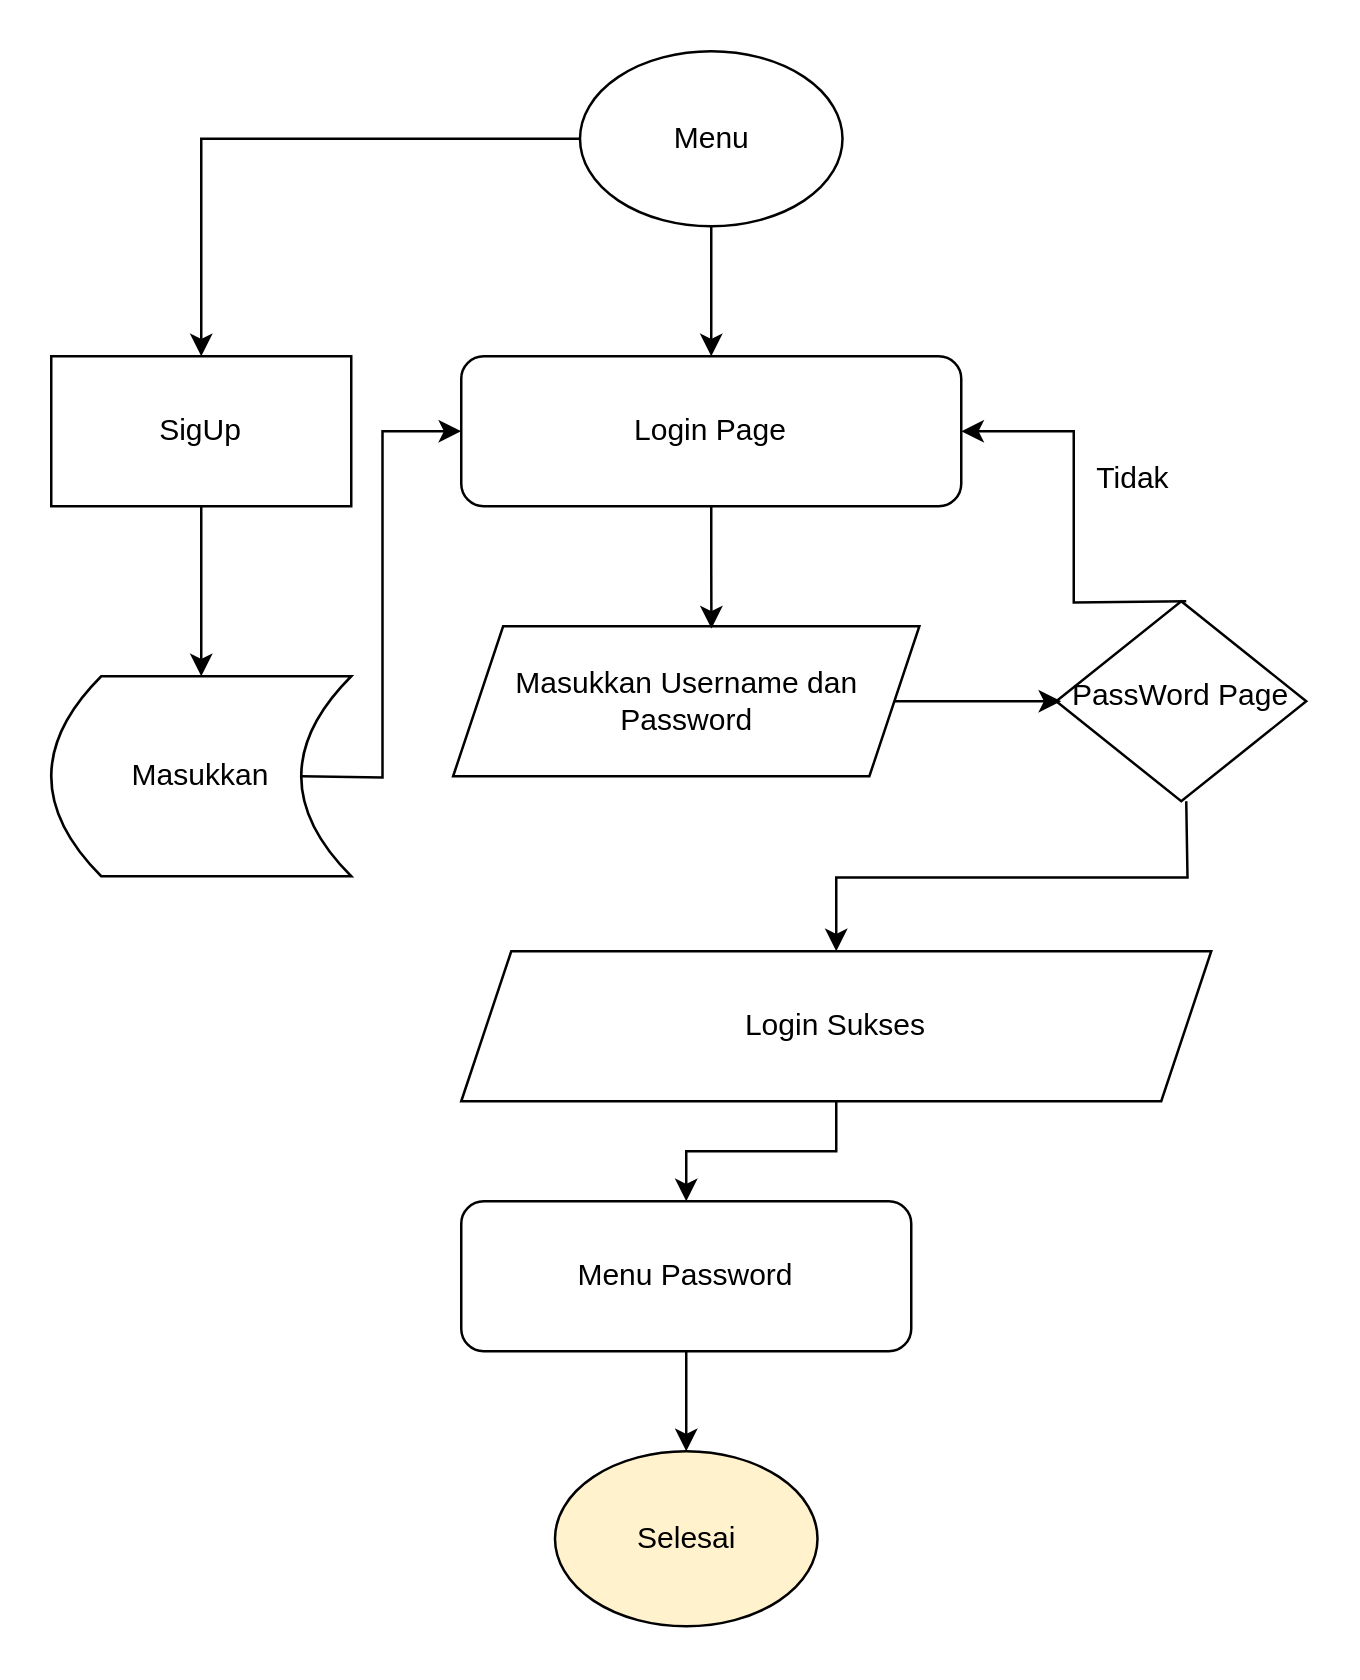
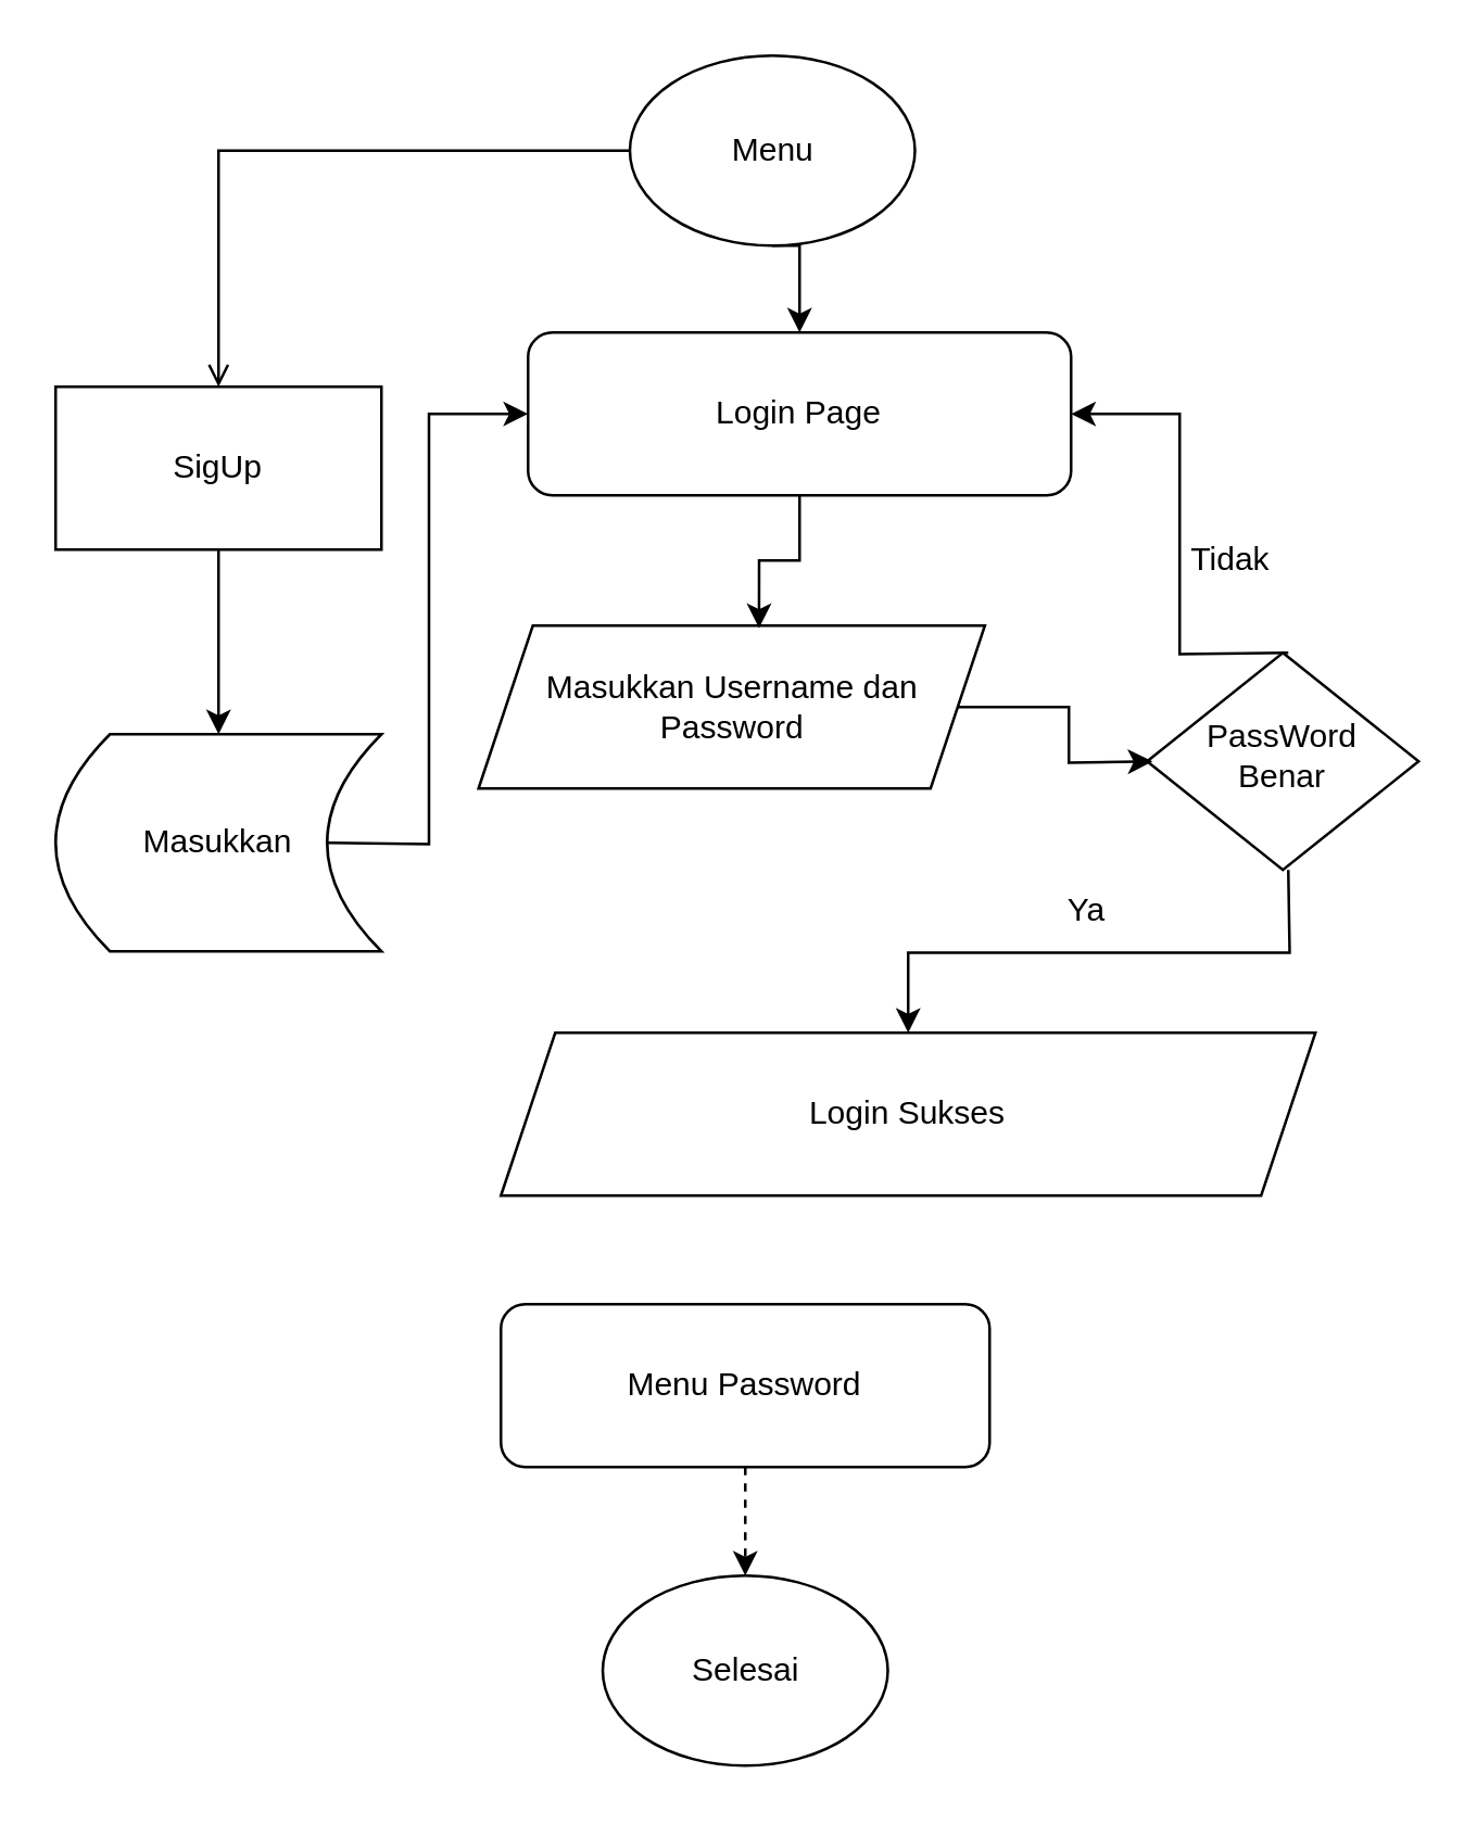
- <mxCell id="5" style="edgeStyle=orthogonalEdgeStyle;rounded=0;orthogonalLoop=1;jettySize=auto;html=1;exitX=0;exitY=0.5;exitDx=0;exitDy=0;entryX=0.5;entryY=0;entryDx=0;entryDy=0;" edge="1" parent="1" source="6" target="20"><mxGeometry relative="1" as="geometry" /></mxCell>
+ <mxCell id="5" style="edgeStyle=orthogonalEdgeStyle;rounded=0;orthogonalLoop=1;jettySize=auto;html=1;exitX=0;exitY=0.5;exitDx=0;exitDy=0;entryX=0.5;entryY=0;entryDx=0;entryDy=0;endArrow=open;" edge="1" parent="1" source="6" target="20"><mxGeometry relative="1" as="geometry" /></mxCell>
- <mxCell id="15" value="Login Page" style="rounded=1;whiteSpace=wrap;html=1;" vertex="1" parent="1"><mxGeometry x="184" y="142" width="200" height="60" as="geometry" /></mxCell>
+ <mxCell id="15" value="Login Page" style="rounded=1;whiteSpace=wrap;html=1;" vertex="1" parent="1"><mxGeometry x="194" y="122" width="200" height="60" as="geometry" /></mxCell>
- <mxCell id="18" value="Tidak" style="text;strokeColor=none;align=center;fillColor=none;html=1;verticalAlign=middle;whiteSpace=wrap;rounded=0;" vertex="1" parent="1"><mxGeometry x="423" y="176" width="60" height="30" as="geometry" /></mxCell>
+ <mxCell id="18" value="Tidak" style="text;strokeColor=none;align=center;fillColor=none;html=1;verticalAlign=middle;whiteSpace=wrap;rounded=0;" vertex="1" parent="1"><mxGeometry x="423" y="191" width="60" height="30" as="geometry" /></mxCell>
- <mxCell id="3" value="PassWord Page" style="rhombus;whiteSpace=wrap;html=1;shadow=0;fontFamily=Helvetica;fontSize=12;align=center;strokeWidth=1;spacing=6;spacingTop=-4;" parent="1" vertex="1"><mxGeometry x="422" y="240" width="100" height="80" as="geometry" /></mxCell>
+ <mxCell id="3" value="PassWord Benar" style="rhombus;whiteSpace=wrap;html=1;shadow=0;fontFamily=Helvetica;fontSize=12;align=center;strokeWidth=1;spacing=6;spacingTop=-4;" parent="1" vertex="1"><mxGeometry x="422" y="240" width="100" height="80" as="geometry" /></mxCell>
- <mxCell id="9" value="Masukkan Username dan&lt;div&gt;Password&lt;/div&gt;" style="shape=parallelogram;perimeter=parallelogramPerimeter;whiteSpace=wrap;html=1;fixedSize=1;" parent="1" vertex="1"><mxGeometry x="180.75" y="250" width="186.5" height="60" as="geometry" /></mxCell>
+ <mxCell id="9" value="Masukkan Username dan&lt;div&gt;Password&lt;/div&gt;" style="shape=parallelogram;perimeter=parallelogramPerimeter;whiteSpace=wrap;html=1;fixedSize=1;" parent="1" vertex="1"><mxGeometry x="175.75" y="230" width="186.5" height="60" as="geometry" /></mxCell>
+ <mxCell id="17" value="Ya" style="text;strokeColor=none;align=center;fillColor=none;html=1;verticalAlign=middle;whiteSpace=wrap;rounded=0;" vertex="1" parent="1"><mxGeometry x="370" y="320" width="60" height="30" as="geometry" /></mxCell>
- <mxCell id="13" style="edgeStyle=orthogonalEdgeStyle;rounded=0;orthogonalLoop=1;jettySize=auto;html=1;exitX=0.5;exitY=1;exitDx=0;exitDy=0;" parent="1" source="14" target="12" edge="1"><mxGeometry relative="1" as="geometry" /></mxCell>
- <mxCell id="11" style="edgeStyle=orthogonalEdgeStyle;rounded=0;orthogonalLoop=1;jettySize=auto;html=1;exitX=0.5;exitY=1;exitDx=0;exitDy=0;entryX=0.5;entryY=0;entryDx=0;entryDy=0;" parent="1" source="12" target="10" edge="1"><mxGeometry relative="1" as="geometry" /></mxCell>
+ <mxCell id="11" style="edgeStyle=orthogonalEdgeStyle;rounded=0;orthogonalLoop=1;jettySize=auto;html=1;exitX=0.5;exitY=1;exitDx=0;exitDy=0;entryX=0.5;entryY=0;entryDx=0;entryDy=0;dashed=1;" parent="1" source="12" target="10" edge="1"><mxGeometry relative="1" as="geometry" /></mxCell>
- <mxCell id="10" value="Selesai" style="ellipse;whiteSpace=wrap;html=1;fillColor=#fff2cc;" parent="1" vertex="1"><mxGeometry x="221.5" y="580" width="105" height="70" as="geometry" /></mxCell>
+ <mxCell id="10" value="Selesai" style="ellipse;whiteSpace=wrap;html=1;" parent="1" vertex="1"><mxGeometry x="221.5" y="580" width="105" height="70" as="geometry" /></mxCell>
